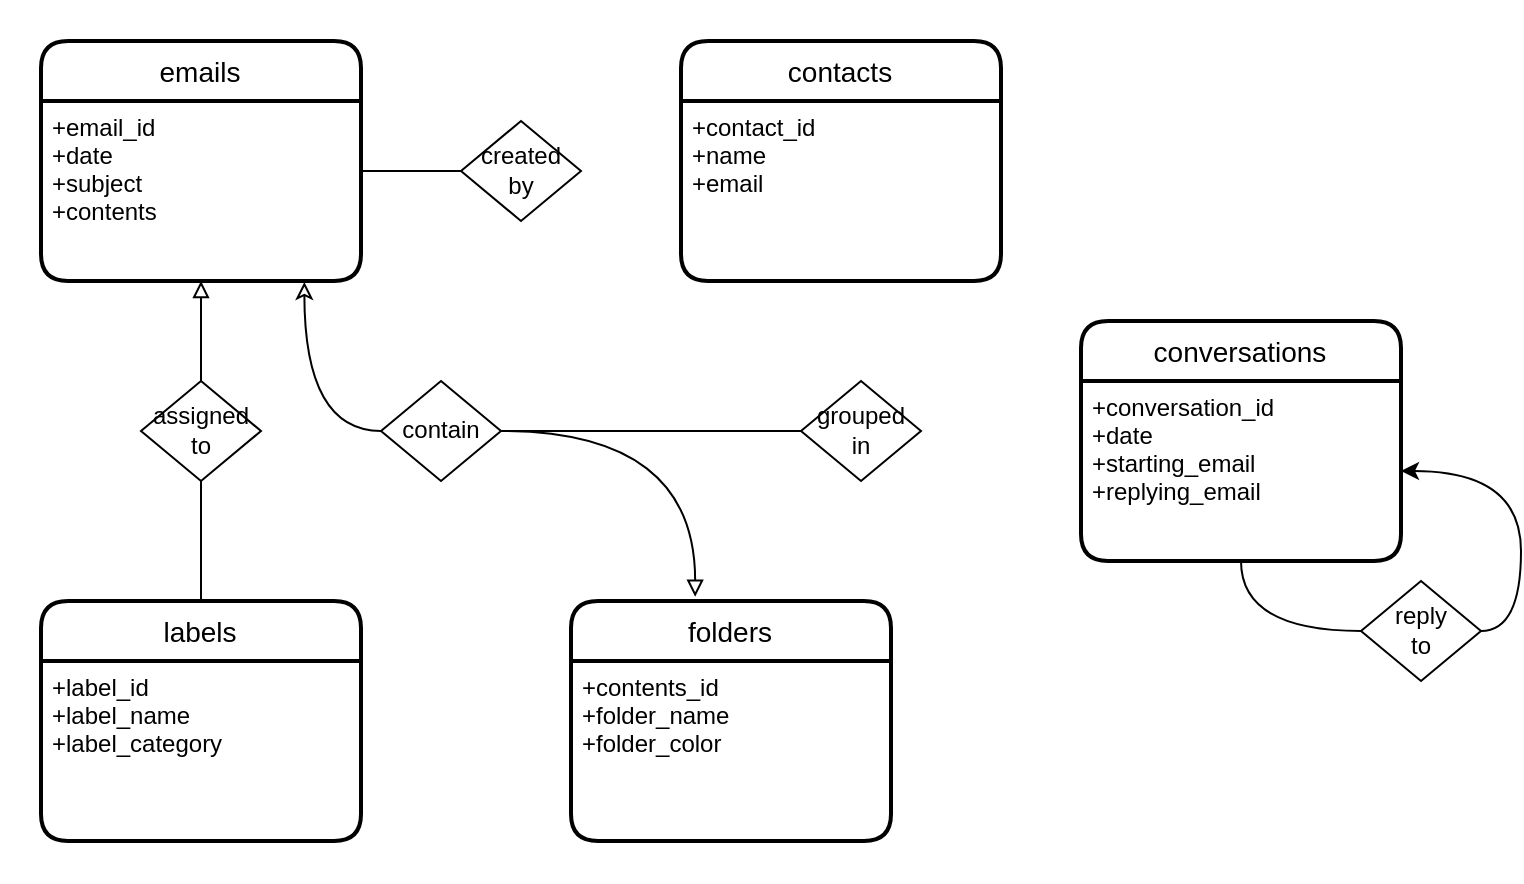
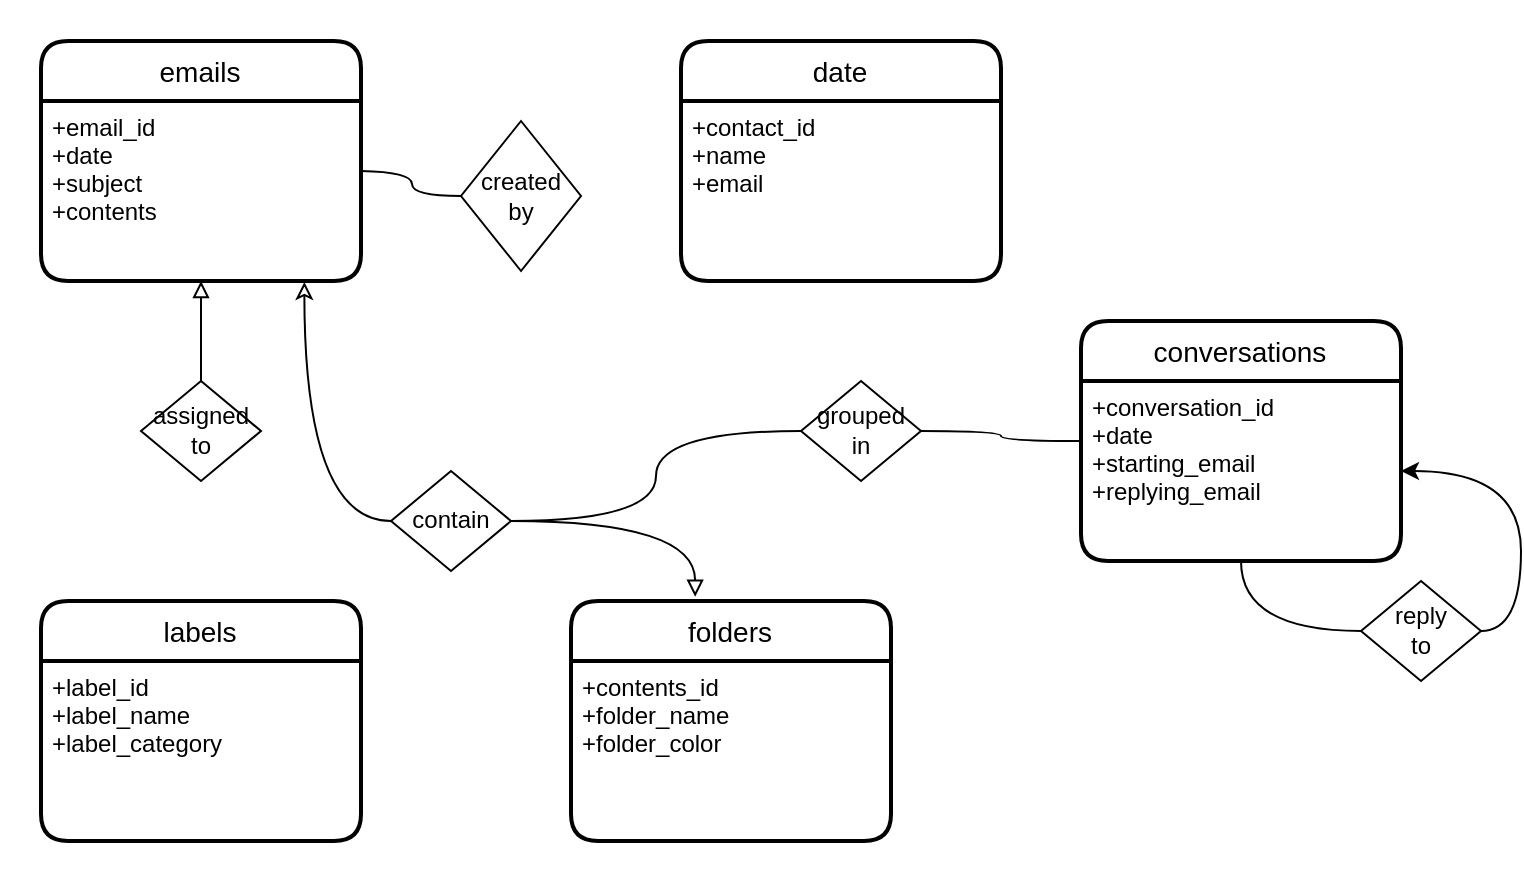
- <mxCell id="4" value="contacts" style="swimlane;childLayout=stackLayout;horizontal=1;startSize=30;horizontalStack=0;rounded=1;fontSize=14;fontStyle=0;strokeWidth=2;resizeParent=0;resizeLast=1;shadow=0;dashed=0;align=center;" vertex="1" parent="1"><mxGeometry x="340" y="20" width="160" height="120" as="geometry" /></mxCell>
+ <mxCell id="4" value="date" style="swimlane;childLayout=stackLayout;horizontal=1;startSize=30;horizontalStack=0;rounded=1;fontSize=14;fontStyle=0;strokeWidth=2;resizeParent=0;resizeLast=1;shadow=0;dashed=0;align=center;" vertex="1" parent="1"><mxGeometry x="340" y="20" width="160" height="120" as="geometry" /></mxCell>
- <mxCell id="17" value="&lt;div&gt;created &lt;br&gt;&lt;/div&gt;&lt;div&gt;by&lt;/div&gt;" style="shape=rhombus;html=1;dashed=0;whitespace=wrap;perimeter=rhombusPerimeter;" vertex="1" parent="1"><mxGeometry x="230" y="60" width="60" height="50" as="geometry" /></mxCell>
+ <mxCell id="17" value="&lt;div&gt;created &lt;br&gt;&lt;/div&gt;&lt;div&gt;by&lt;/div&gt;" style="shape=rhombus;html=1;dashed=0;whitespace=wrap;perimeter=rhombusPerimeter;" vertex="1" parent="1"><mxGeometry x="230" y="60" width="60" height="75" as="geometry" /></mxCell>
- <mxCell id="15" value="contain" style="shape=rhombus;html=1;dashed=0;whitespace=wrap;perimeter=rhombusPerimeter;" vertex="1" parent="1"><mxGeometry x="190" y="190" width="60" height="50" as="geometry" /></mxCell>
+ <mxCell id="15" value="contain" style="shape=rhombus;html=1;dashed=0;whitespace=wrap;perimeter=rhombusPerimeter;" vertex="1" parent="1"><mxGeometry x="195" y="235" width="60" height="50" as="geometry" /></mxCell>
+ <mxCell id="20" style="edgeStyle=orthogonalEdgeStyle;rounded=0;orthogonalLoop=1;jettySize=auto;html=1;curved=1;endArrow=none;endFill=0;" edge="1" parent="1" source="22" target="18"><mxGeometry relative="1" as="geometry" /></mxCell>
- <mxCell id="11" value="" style="edgeStyle=orthogonalEdgeStyle;rounded=0;orthogonalLoop=1;jettySize=auto;html=1;entryX=0.5;entryY=0;entryDx=0;entryDy=0;curved=1;endArrow=none;endFill=0;" edge="1" parent="1" source="12" target="8"><mxGeometry relative="1" as="geometry" /></mxCell>
